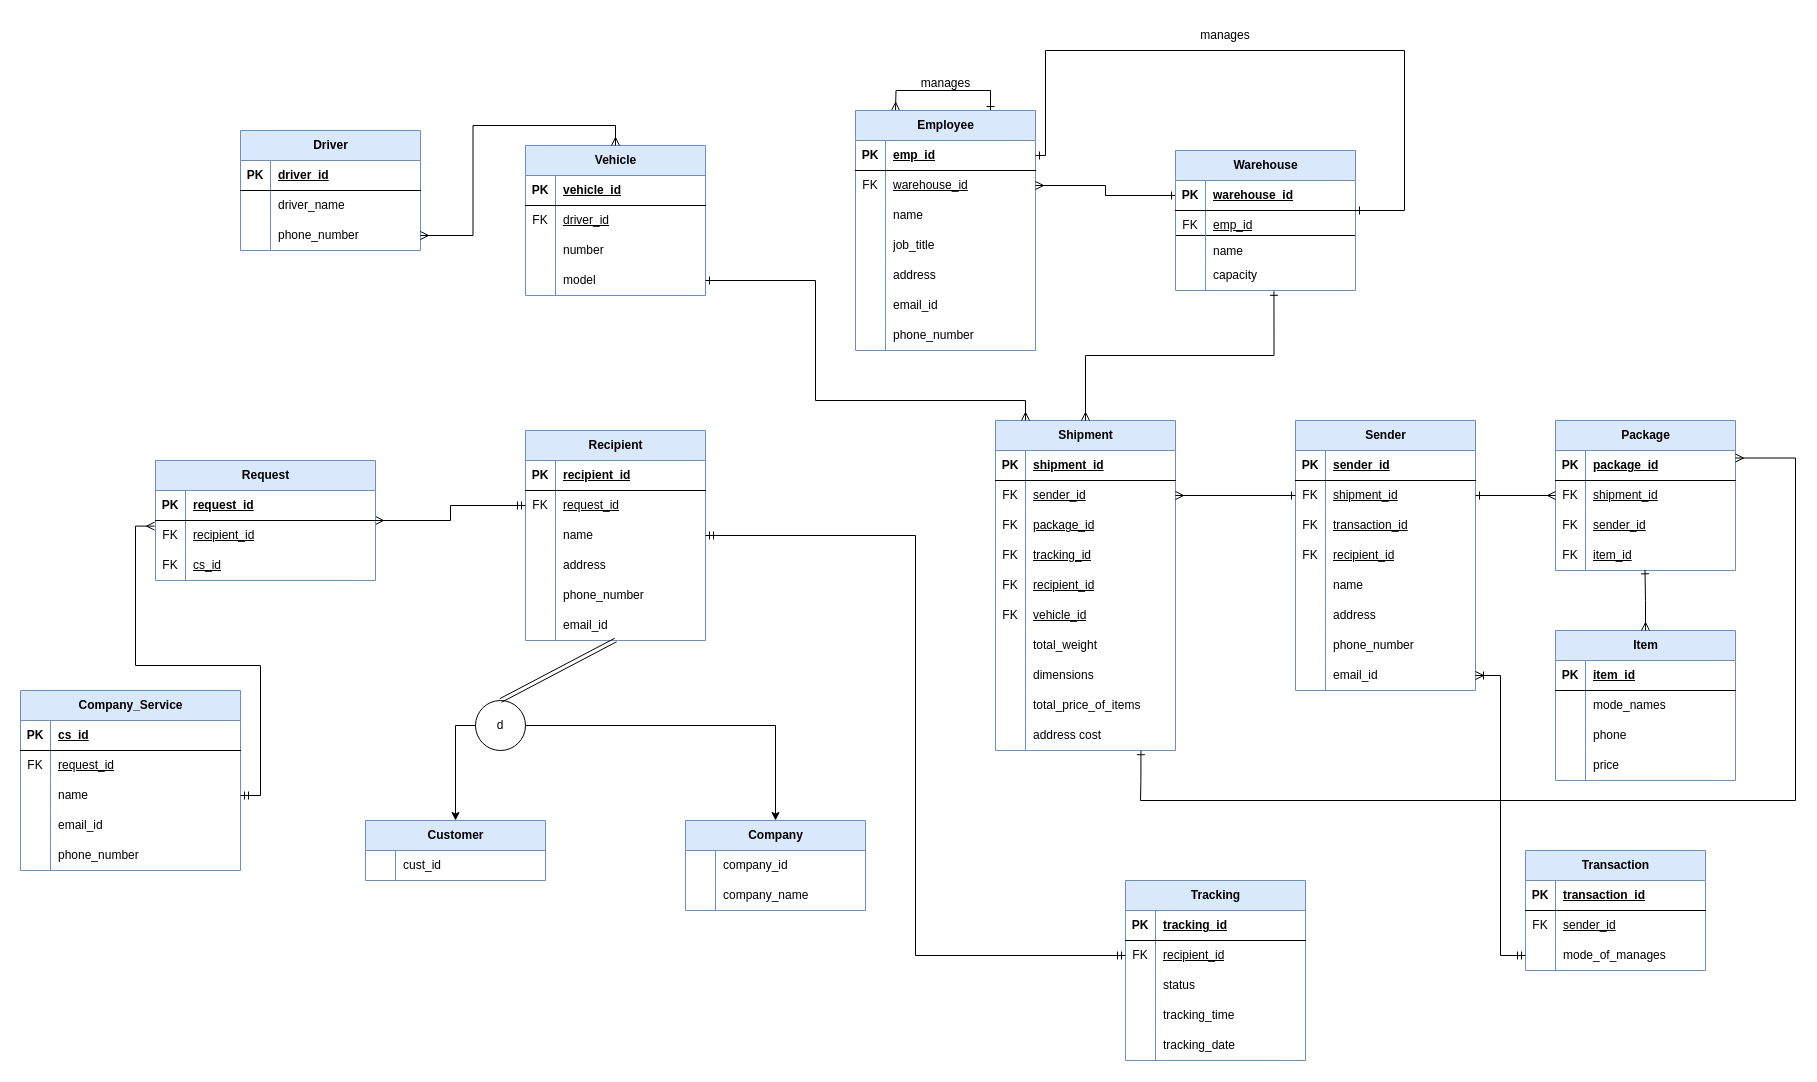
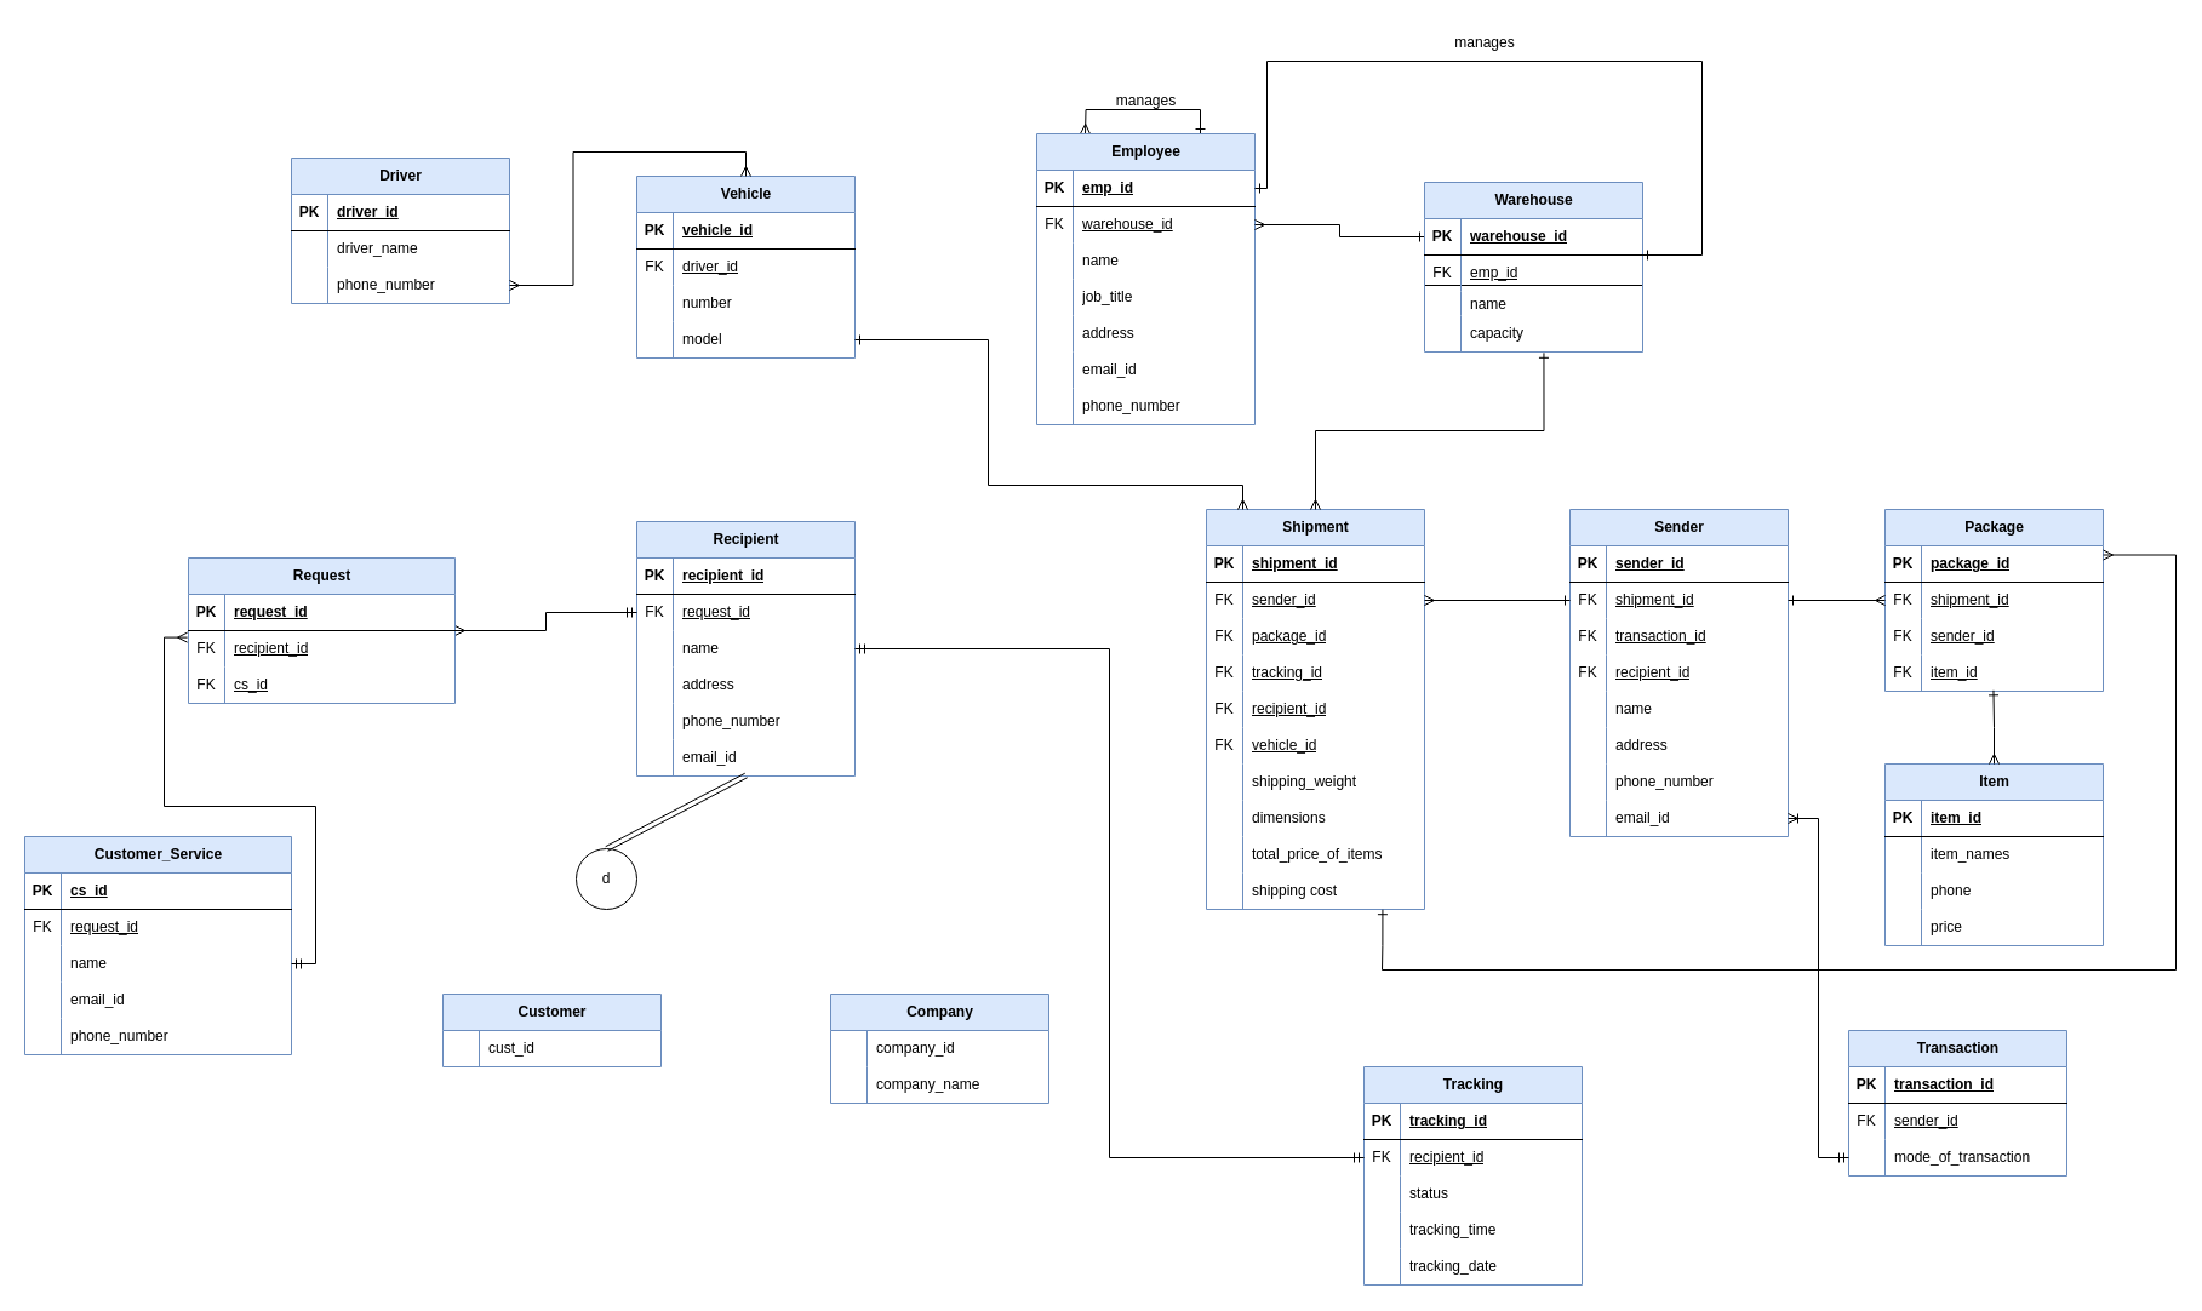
- <mxCell id="23" value="total_weight" style="shape=partialRectangle;connectable=0;fillColor=none;top=0;left=0;bottom=0;right=0;align=left;spacingLeft=6;overflow=hidden;whiteSpace=wrap;html=1;" parent="21" vertex="1"><mxGeometry x="30" width="150" height="30" as="geometry"><mxRectangle width="150" height="30" as="alternateBounds" /></mxGeometry></mxCell>
+ <mxCell id="23" value="shipping_weight" style="shape=partialRectangle;connectable=0;fillColor=none;top=0;left=0;bottom=0;right=0;align=left;spacingLeft=6;overflow=hidden;whiteSpace=wrap;html=1;" parent="21" vertex="1"><mxGeometry x="30" width="150" height="30" as="geometry"><mxRectangle width="150" height="30" as="alternateBounds" /></mxGeometry></mxCell>
- <mxCell id="210" value="Company_Service" style="shape=table;startSize=30;container=1;collapsible=1;childLayout=tableLayout;fixedRows=1;rowLines=0;fontStyle=1;align=center;resizeLast=1;html=1;fillColor=#dae8fc;strokeColor=#6c8ebf;" parent="1" vertex="1"><mxGeometry x="20" y="690" width="220" height="180" as="geometry" /></mxCell>
+ <mxCell id="210" value="Customer_Service" style="shape=table;startSize=30;container=1;collapsible=1;childLayout=tableLayout;fixedRows=1;rowLines=0;fontStyle=1;align=center;resizeLast=1;html=1;fillColor=#dae8fc;strokeColor=#6c8ebf;" parent="1" vertex="1"><mxGeometry x="20" y="690" width="220" height="180" as="geometry" /></mxCell>
- <mxCell id="153" value="mode_names" style="shape=partialRectangle;connectable=0;fillColor=none;top=0;left=0;bottom=0;right=0;align=left;spacingLeft=6;overflow=hidden;whiteSpace=wrap;html=1;" parent="151" vertex="1"><mxGeometry x="30" width="150" height="30" as="geometry"><mxRectangle width="150" height="30" as="alternateBounds" /></mxGeometry></mxCell>
+ <mxCell id="153" value="item_names" style="shape=partialRectangle;connectable=0;fillColor=none;top=0;left=0;bottom=0;right=0;align=left;spacingLeft=6;overflow=hidden;whiteSpace=wrap;html=1;" parent="151" vertex="1"><mxGeometry x="30" width="150" height="30" as="geometry"><mxRectangle width="150" height="30" as="alternateBounds" /></mxGeometry></mxCell>
- <mxCell id="197" style="edgeStyle=orthogonalEdgeStyle;rounded=0;orthogonalLoop=1;jettySize=auto;html=1;exitX=1;exitY=0.5;exitDx=0;exitDy=0;entryX=0.5;entryY=0;entryDx=0;entryDy=0;" parent="163" source="183" target="190" edge="1"><mxGeometry relative="1" as="geometry" /></mxCell>
- <mxCell id="32" value="address cost" style="shape=partialRectangle;connectable=0;fillColor=none;top=0;left=0;bottom=0;right=0;align=left;spacingLeft=6;overflow=hidden;whiteSpace=wrap;html=1;" parent="30" vertex="1"><mxGeometry x="30" width="150" height="30" as="geometry"><mxRectangle width="150" height="30" as="alternateBounds" /></mxGeometry></mxCell>
+ <mxCell id="32" value="shipping cost" style="shape=partialRectangle;connectable=0;fillColor=none;top=0;left=0;bottom=0;right=0;align=left;spacingLeft=6;overflow=hidden;whiteSpace=wrap;html=1;" parent="30" vertex="1"><mxGeometry x="30" width="150" height="30" as="geometry"><mxRectangle width="150" height="30" as="alternateBounds" /></mxGeometry></mxCell>
- <mxCell id="189" style="edgeStyle=orthogonalEdgeStyle;rounded=0;orthogonalLoop=1;jettySize=auto;html=1;exitX=0;exitY=0.5;exitDx=0;exitDy=0;entryX=0.5;entryY=0;entryDx=0;entryDy=0;" parent="163" source="183" target="185" edge="1"><mxGeometry relative="1" as="geometry" /></mxCell>
- <mxCell id="247" value="mode_of_manages" style="shape=partialRectangle;connectable=0;fillColor=none;top=0;left=0;bottom=0;right=0;align=left;spacingLeft=6;overflow=hidden;whiteSpace=wrap;html=1;" parent="245" vertex="1"><mxGeometry x="30" width="150" height="30" as="geometry"><mxRectangle width="150" height="30" as="alternateBounds" /></mxGeometry></mxCell>
+ <mxCell id="247" value="mode_of_transaction" style="shape=partialRectangle;connectable=0;fillColor=none;top=0;left=0;bottom=0;right=0;align=left;spacingLeft=6;overflow=hidden;whiteSpace=wrap;html=1;" parent="245" vertex="1"><mxGeometry x="30" width="150" height="30" as="geometry"><mxRectangle width="150" height="30" as="alternateBounds" /></mxGeometry></mxCell>
